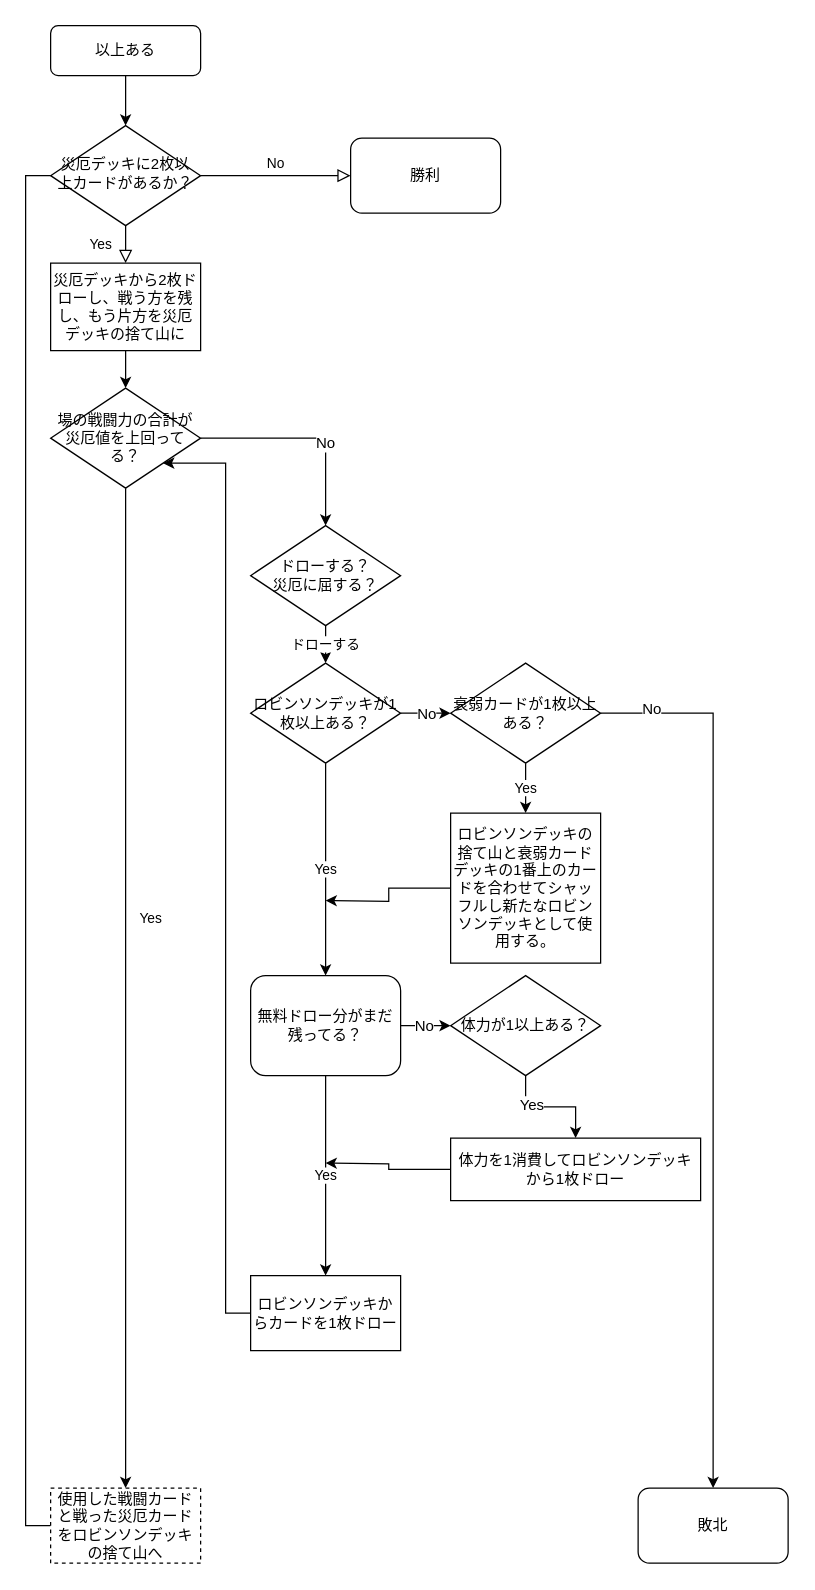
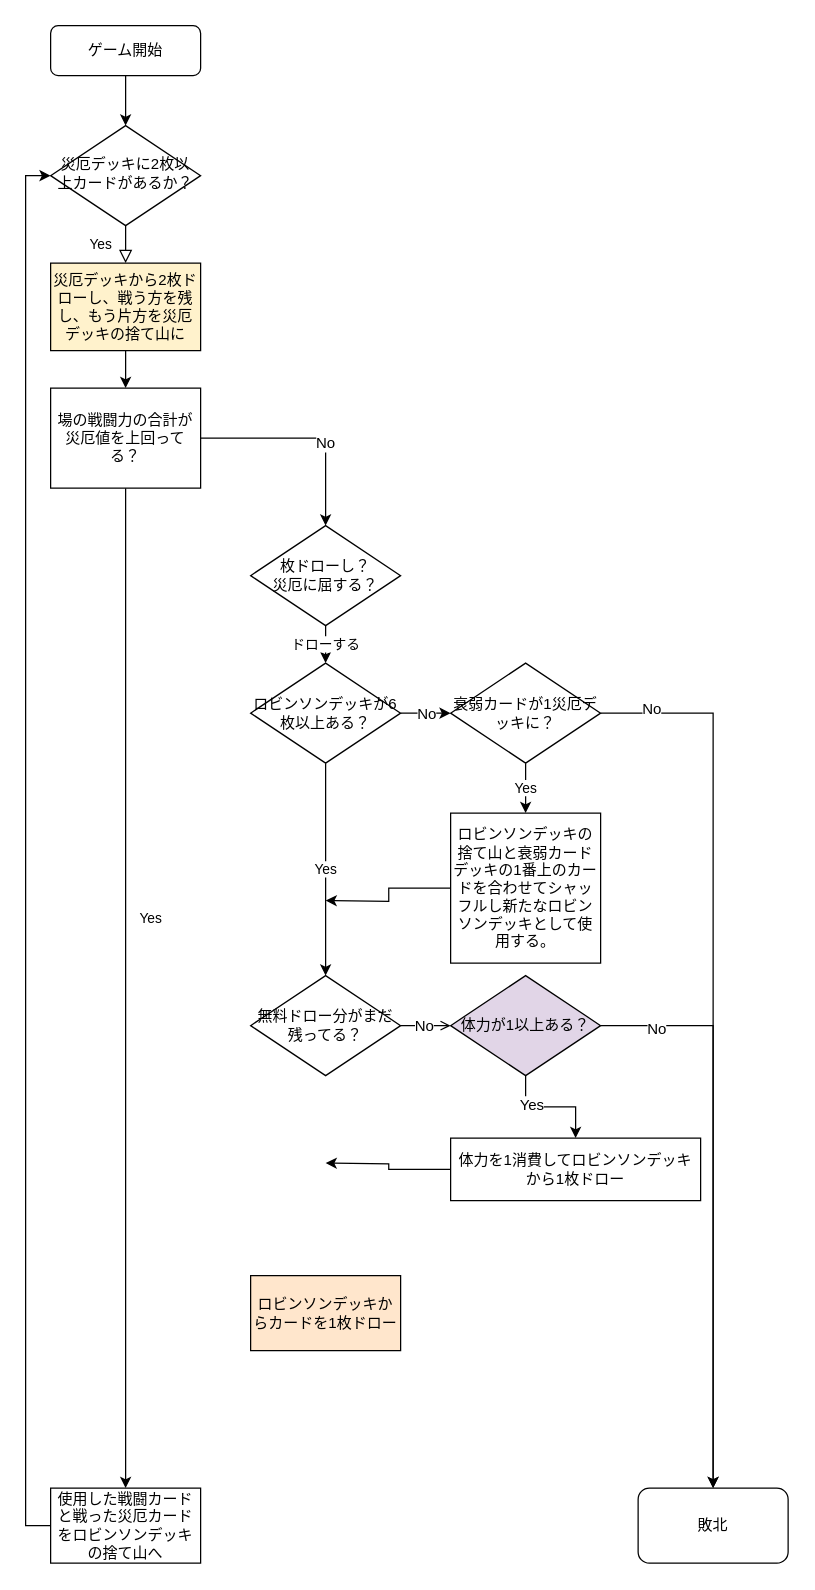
- <mxCell id="8" value="以上ある" style="rounded=1;whiteSpace=wrap;html=1;" vertex="1" parent="1"><mxGeometry x="40" y="20" width="120" height="40" as="geometry" /></mxCell>
+ <mxCell id="8" value="ゲーム開始" style="rounded=1;whiteSpace=wrap;html=1;" vertex="1" parent="1"><mxGeometry x="40" y="20" width="120" height="40" as="geometry" /></mxCell>
- <mxCell id="13" style="edgeStyle=orthogonalEdgeStyle;rounded=0;orthogonalLoop=1;jettySize=auto;html=1;entryX=0;entryY=0.5;entryDx=0;entryDy=0;endArrow=none;" edge="1" parent="1" source="14" target="4"><mxGeometry relative="1" as="geometry"><Array as="points"><mxPoint x="20" y="1220" /><mxPoint x="20" y="140" /></Array></mxGeometry></mxCell>
+ <mxCell id="13" style="edgeStyle=orthogonalEdgeStyle;rounded=0;orthogonalLoop=1;jettySize=auto;html=1;entryX=0;entryY=0.5;entryDx=0;entryDy=0;" edge="1" parent="1" source="14" target="4"><mxGeometry relative="1" as="geometry"><Array as="points"><mxPoint x="20" y="1220" /><mxPoint x="20" y="140" /></Array></mxGeometry></mxCell>
- <mxCell id="3" value="No" style="edgeStyle=orthogonalEdgeStyle;rounded=0;html=1;jettySize=auto;orthogonalLoop=1;fontSize=11;endArrow=block;endFill=0;endSize=8;strokeWidth=1;shadow=0;labelBackgroundColor=none;entryX=0;entryY=0.5;entryDx=0;entryDy=0;" parent="1" source="4" target="41" edge="1"><mxGeometry y="10" relative="1" as="geometry"><mxPoint as="offset" /><mxPoint x="290" y="170" as="targetPoint" /><Array as="points"><mxPoint x="200" y="140" /><mxPoint x="200" y="140" /></Array></mxGeometry></mxCell>
- <mxCell id="41" value="勝利" style="rounded=1;whiteSpace=wrap;html=1;" vertex="1" parent="1"><mxGeometry x="280" y="110" width="120" height="60" as="geometry" /></mxCell>
- <mxCell id="6" value="災厄デッキから2枚ドローし、戦う方を残し、もう片方を災厄デッキの捨て山に" style="rounded=1;whiteSpace=wrap;html=1;fontSize=12;glass=0;strokeWidth=1;shadow=0;arcSize=0;" parent="1" vertex="1"><mxGeometry x="40" y="210" width="120" height="70" as="geometry" /></mxCell>
+ <mxCell id="6" value="災厄デッキから2枚ドローし、戦う方を残し、もう片方を災厄デッキの捨て山に" style="rounded=1;whiteSpace=wrap;html=1;fontSize=12;glass=0;strokeWidth=1;shadow=0;arcSize=0;fillColor=#fff2cc;" parent="1" vertex="1"><mxGeometry x="40" y="210" width="120" height="70" as="geometry" /></mxCell>
- <mxCell id="12" value="場の戦闘力の合計が災厄値を上回ってる？" style="rhombus;whiteSpace=wrap;html=1;" vertex="1" parent="1"><mxGeometry x="40" y="310" width="120" height="80" as="geometry" /></mxCell>
+ <mxCell id="12" value="場の戦闘力の合計が災厄値を上回ってる？" style="whiteSpace=wrap;html=1;rounded=0;" vertex="1" parent="1"><mxGeometry x="40" y="310" width="120" height="80" as="geometry" /></mxCell>
- <mxCell id="16" value="ドローする？&lt;br&gt;災厄に屈する？" style="rhombus;whiteSpace=wrap;html=1;" vertex="1" parent="1"><mxGeometry x="200" y="420" width="120" height="80" as="geometry" /></mxCell>
+ <mxCell id="16" value="枚ドローし？&lt;br&gt;災厄に屈する？" style="rhombus;whiteSpace=wrap;html=1;" vertex="1" parent="1"><mxGeometry x="200" y="420" width="120" height="80" as="geometry" /></mxCell>
- <mxCell id="20" value="ロビンソンデッキが1枚以上ある？" style="rhombus;whiteSpace=wrap;html=1;" vertex="1" parent="1"><mxGeometry x="200" y="530" width="120" height="80" as="geometry" /></mxCell>
+ <mxCell id="20" value="ロビンソンデッキが6枚以上ある？" style="rhombus;whiteSpace=wrap;html=1;" vertex="1" parent="1"><mxGeometry x="200" y="530" width="120" height="80" as="geometry" /></mxCell>
- <mxCell id="39" value="衰弱カードが1枚以上ある？" style="rhombus;whiteSpace=wrap;html=1;" vertex="1" parent="1"><mxGeometry x="360" y="530" width="120" height="80" as="geometry" /></mxCell>
+ <mxCell id="39" value="衰弱カードが1災厄デッキに？" style="rhombus;whiteSpace=wrap;html=1;" vertex="1" parent="1"><mxGeometry x="360" y="530" width="120" height="80" as="geometry" /></mxCell>
- <mxCell id="25" style="edgeStyle=orthogonalEdgeStyle;rounded=0;orthogonalLoop=1;jettySize=auto;html=1;entryX=1;entryY=1;entryDx=0;entryDy=0;" edge="1" parent="1" source="26" target="12"><mxGeometry relative="1" as="geometry"><mxPoint x="180" y="370" as="targetPoint" /><Array as="points"><mxPoint x="180" y="1050" /><mxPoint x="180" y="370" /></Array></mxGeometry></mxCell>
- <mxCell id="24" value="無料ドロー分がまだ残ってる？" style="whiteSpace=wrap;html=1;rounded=1;" vertex="1" parent="1"><mxGeometry x="200" y="780" width="120" height="80" as="geometry" /></mxCell>
+ <mxCell id="24" value="無料ドロー分がまだ残ってる？" style="rhombus;whiteSpace=wrap;html=1;" vertex="1" parent="1"><mxGeometry x="200" y="780" width="120" height="80" as="geometry" /></mxCell>
- <mxCell id="22" style="edgeStyle=orthogonalEdgeStyle;rounded=0;orthogonalLoop=1;jettySize=auto;html=1;entryX=0;entryY=0.5;entryDx=0;entryDy=0;" edge="1" parent="1" source="24" target="33"><mxGeometry relative="1" as="geometry" /></mxCell>
+ <mxCell id="22" style="edgeStyle=orthogonalEdgeStyle;rounded=0;orthogonalLoop=1;jettySize=auto;html=1;entryX=0;entryY=0.5;entryDx=0;entryDy=0;endArrow=open;" edge="1" parent="1" source="24" target="33"><mxGeometry relative="1" as="geometry" /></mxCell>
- <mxCell id="33" value="体力が1以上ある？" style="rhombus;whiteSpace=wrap;html=1;" vertex="1" parent="1"><mxGeometry x="360" y="780" width="120" height="80" as="geometry" /></mxCell>
+ <mxCell id="33" value="体力が1以上ある？" style="rhombus;whiteSpace=wrap;html=1;fillColor=#e1d5e7;" vertex="1" parent="1"><mxGeometry x="360" y="780" width="120" height="80" as="geometry" /></mxCell>
+ <mxCell id="31" style="edgeStyle=orthogonalEdgeStyle;rounded=0;orthogonalLoop=1;jettySize=auto;html=1;" edge="1" parent="1" source="33" target="40"><mxGeometry relative="1" as="geometry" /></mxCell>
+ <mxCell id="32" value="No" style="text;html=1;align=center;verticalAlign=middle;resizable=0;points=[];labelBackgroundColor=#ffffff;" vertex="1" connectable="0" parent="31"><mxGeometry x="-0.809" y="-2" relative="1" as="geometry"><mxPoint as="offset" /></mxGeometry></mxCell>
- <mxCell id="21" value="Yes" style="edgeStyle=orthogonalEdgeStyle;rounded=0;orthogonalLoop=1;jettySize=auto;html=1;" edge="1" parent="1" source="24" target="26"><mxGeometry relative="1" as="geometry" /></mxCell>
- <mxCell id="26" value="ロビンソンデッキからカードを1枚ドロー" style="rounded=0;whiteSpace=wrap;html=1;" vertex="1" parent="1"><mxGeometry x="200" y="1020" width="120" height="60" as="geometry" /></mxCell>
+ <mxCell id="26" value="ロビンソンデッキからカードを1枚ドロー" style="rounded=0;whiteSpace=wrap;html=1;fillColor=#ffe6cc;" vertex="1" parent="1"><mxGeometry x="200" y="1020" width="120" height="60" as="geometry" /></mxCell>
- <mxCell id="14" value="使用した戦闘カードと戦った災厄カードをロビンソンデッキの捨て山へ" style="rounded=0;whiteSpace=wrap;html=1;dashed=1;" vertex="1" parent="1"><mxGeometry x="40" y="1190" width="120" height="60" as="geometry" /></mxCell>
+ <mxCell id="14" value="使用した戦闘カードと戦った災厄カードをロビンソンデッキの捨て山へ" style="rounded=0;whiteSpace=wrap;html=1;" vertex="1" parent="1"><mxGeometry x="40" y="1190" width="120" height="60" as="geometry" /></mxCell>
